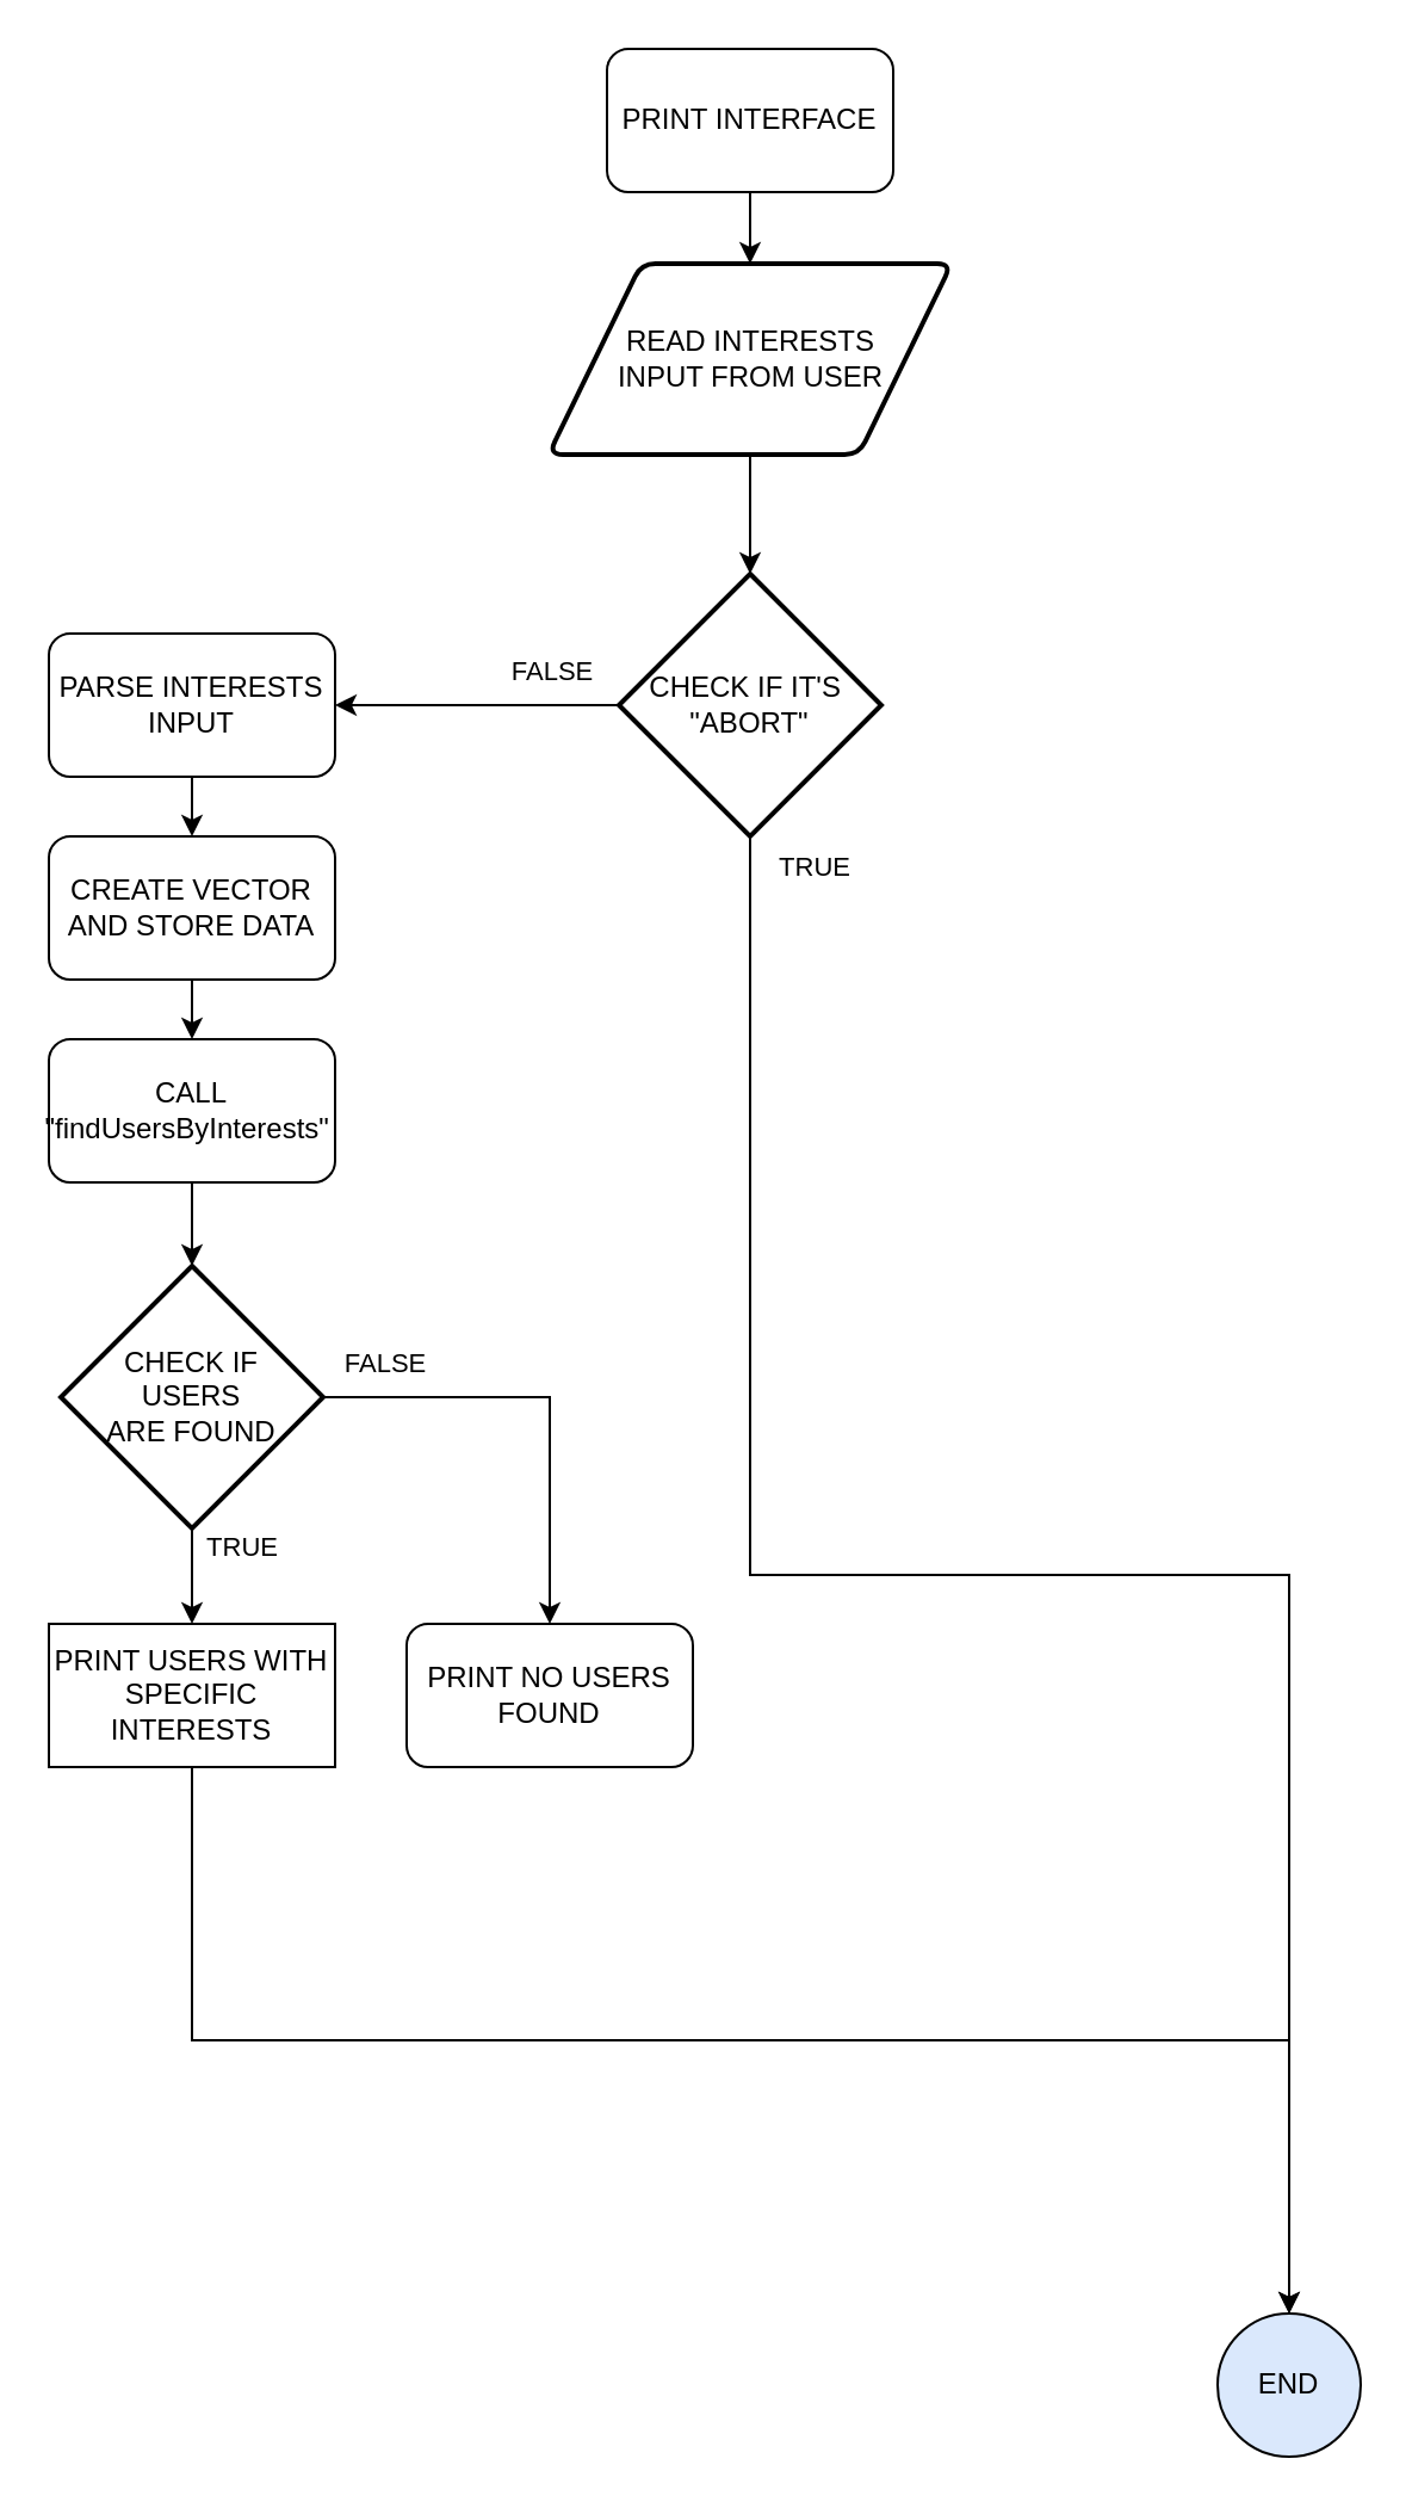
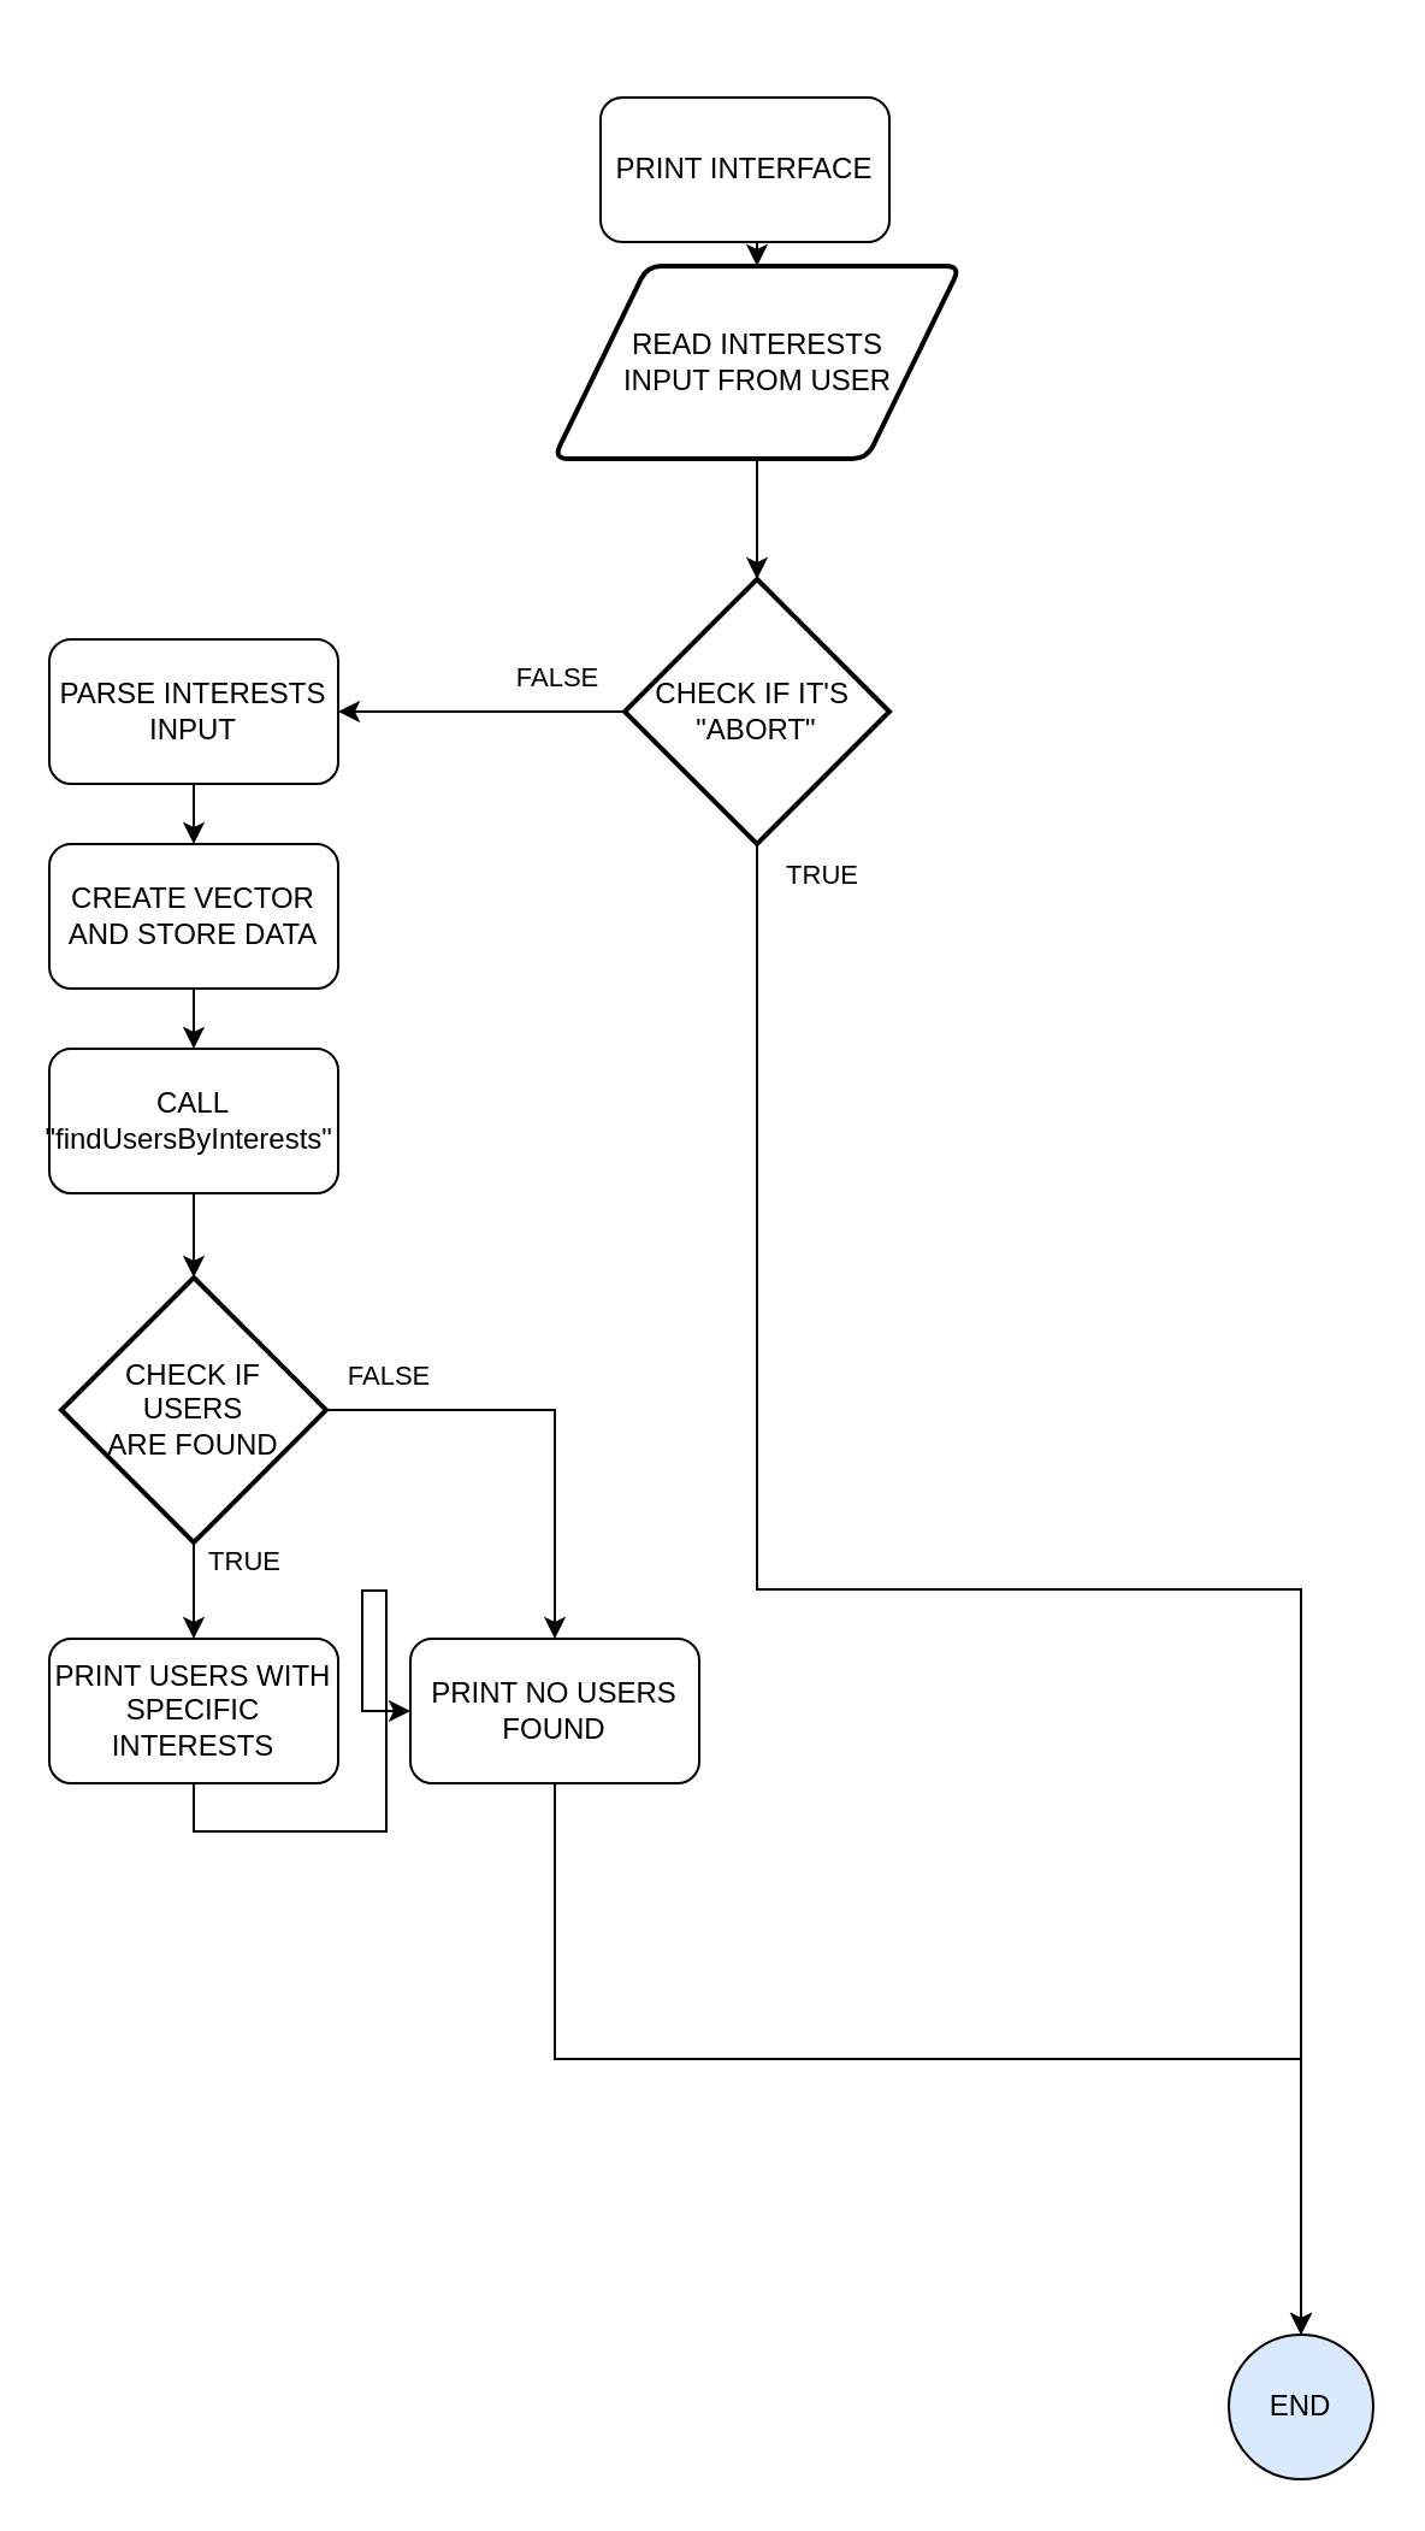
- <mxCell id="3" value="PRINT INTERFACE" style="rounded=1;whiteSpace=wrap;html=1;" parent="1" vertex="1"><mxGeometry x="254" y="20" width="120" height="60" as="geometry" /></mxCell>
+ <mxCell id="3" value="PRINT INTERFACE" style="rounded=1;whiteSpace=wrap;html=1;" parent="1" vertex="1"><mxGeometry x="249" y="40" width="120" height="60" as="geometry" /></mxCell>
- <mxCell id="26" value="PRINT USERS WITH SPECIFIC&lt;br&gt;INTERESTS" style="whiteSpace=wrap;html=1;rounded=0;" vertex="1" parent="1"><mxGeometry x="20" y="680" width="120" height="60" as="geometry" /></mxCell>
+ <mxCell id="26" value="PRINT USERS WITH SPECIFIC&lt;br&gt;INTERESTS" style="rounded=1;whiteSpace=wrap;html=1;" vertex="1" parent="1"><mxGeometry x="20" y="680" width="120" height="60" as="geometry" /></mxCell>
+ <mxCell id="27" style="edgeStyle=orthogonalEdgeStyle;rounded=0;orthogonalLoop=1;jettySize=auto;html=1;exitX=0.5;exitY=1;exitDx=0;exitDy=0;entryX=0.5;entryY=0;entryDx=0;entryDy=0;" edge="1" parent="1" source="28" target="11"><mxGeometry relative="1" as="geometry" /></mxCell>
- <mxCell id="25" style="edgeStyle=orthogonalEdgeStyle;rounded=0;orthogonalLoop=1;jettySize=auto;html=1;exitX=0.5;exitY=1;exitDx=0;exitDy=0;entryX=0.5;entryY=0;entryDx=0;entryDy=0;" edge="1" parent="1" source="26" target="11"><mxGeometry relative="1" as="geometry" /></mxCell>
+ <mxCell id="25" style="edgeStyle=orthogonalEdgeStyle;rounded=0;orthogonalLoop=1;jettySize=auto;html=1;exitX=0.5;exitY=1;exitDx=0;exitDy=0;" edge="1" parent="1" source="26" target="28"><mxGeometry relative="1" as="geometry" /></mxCell>
